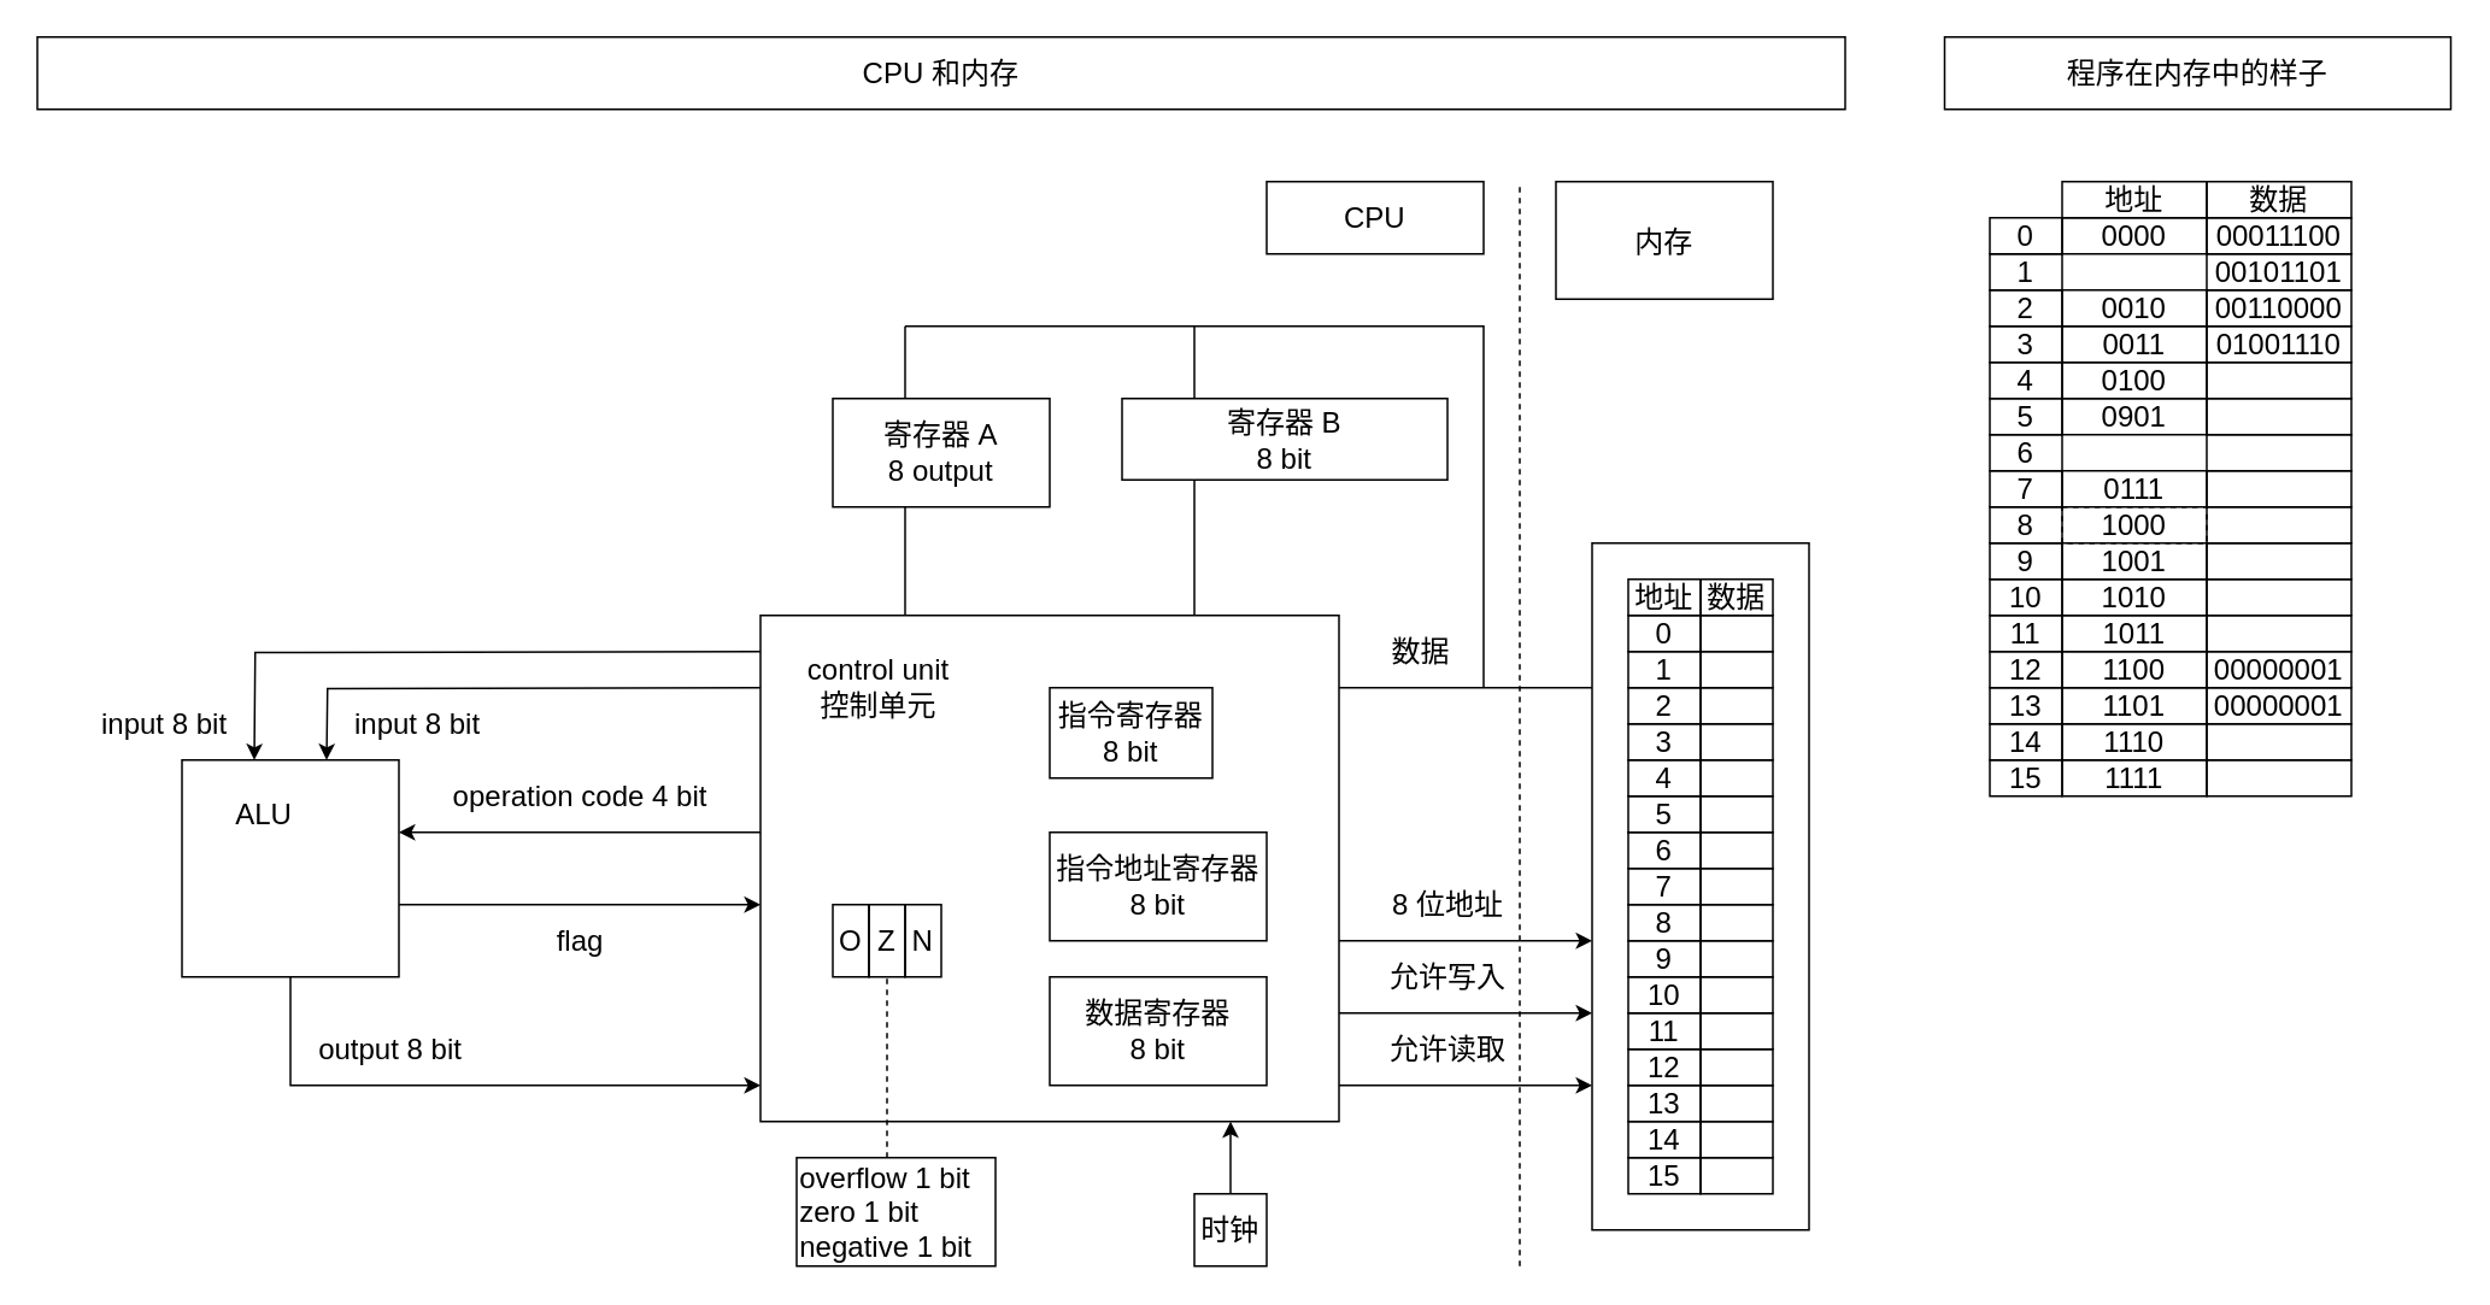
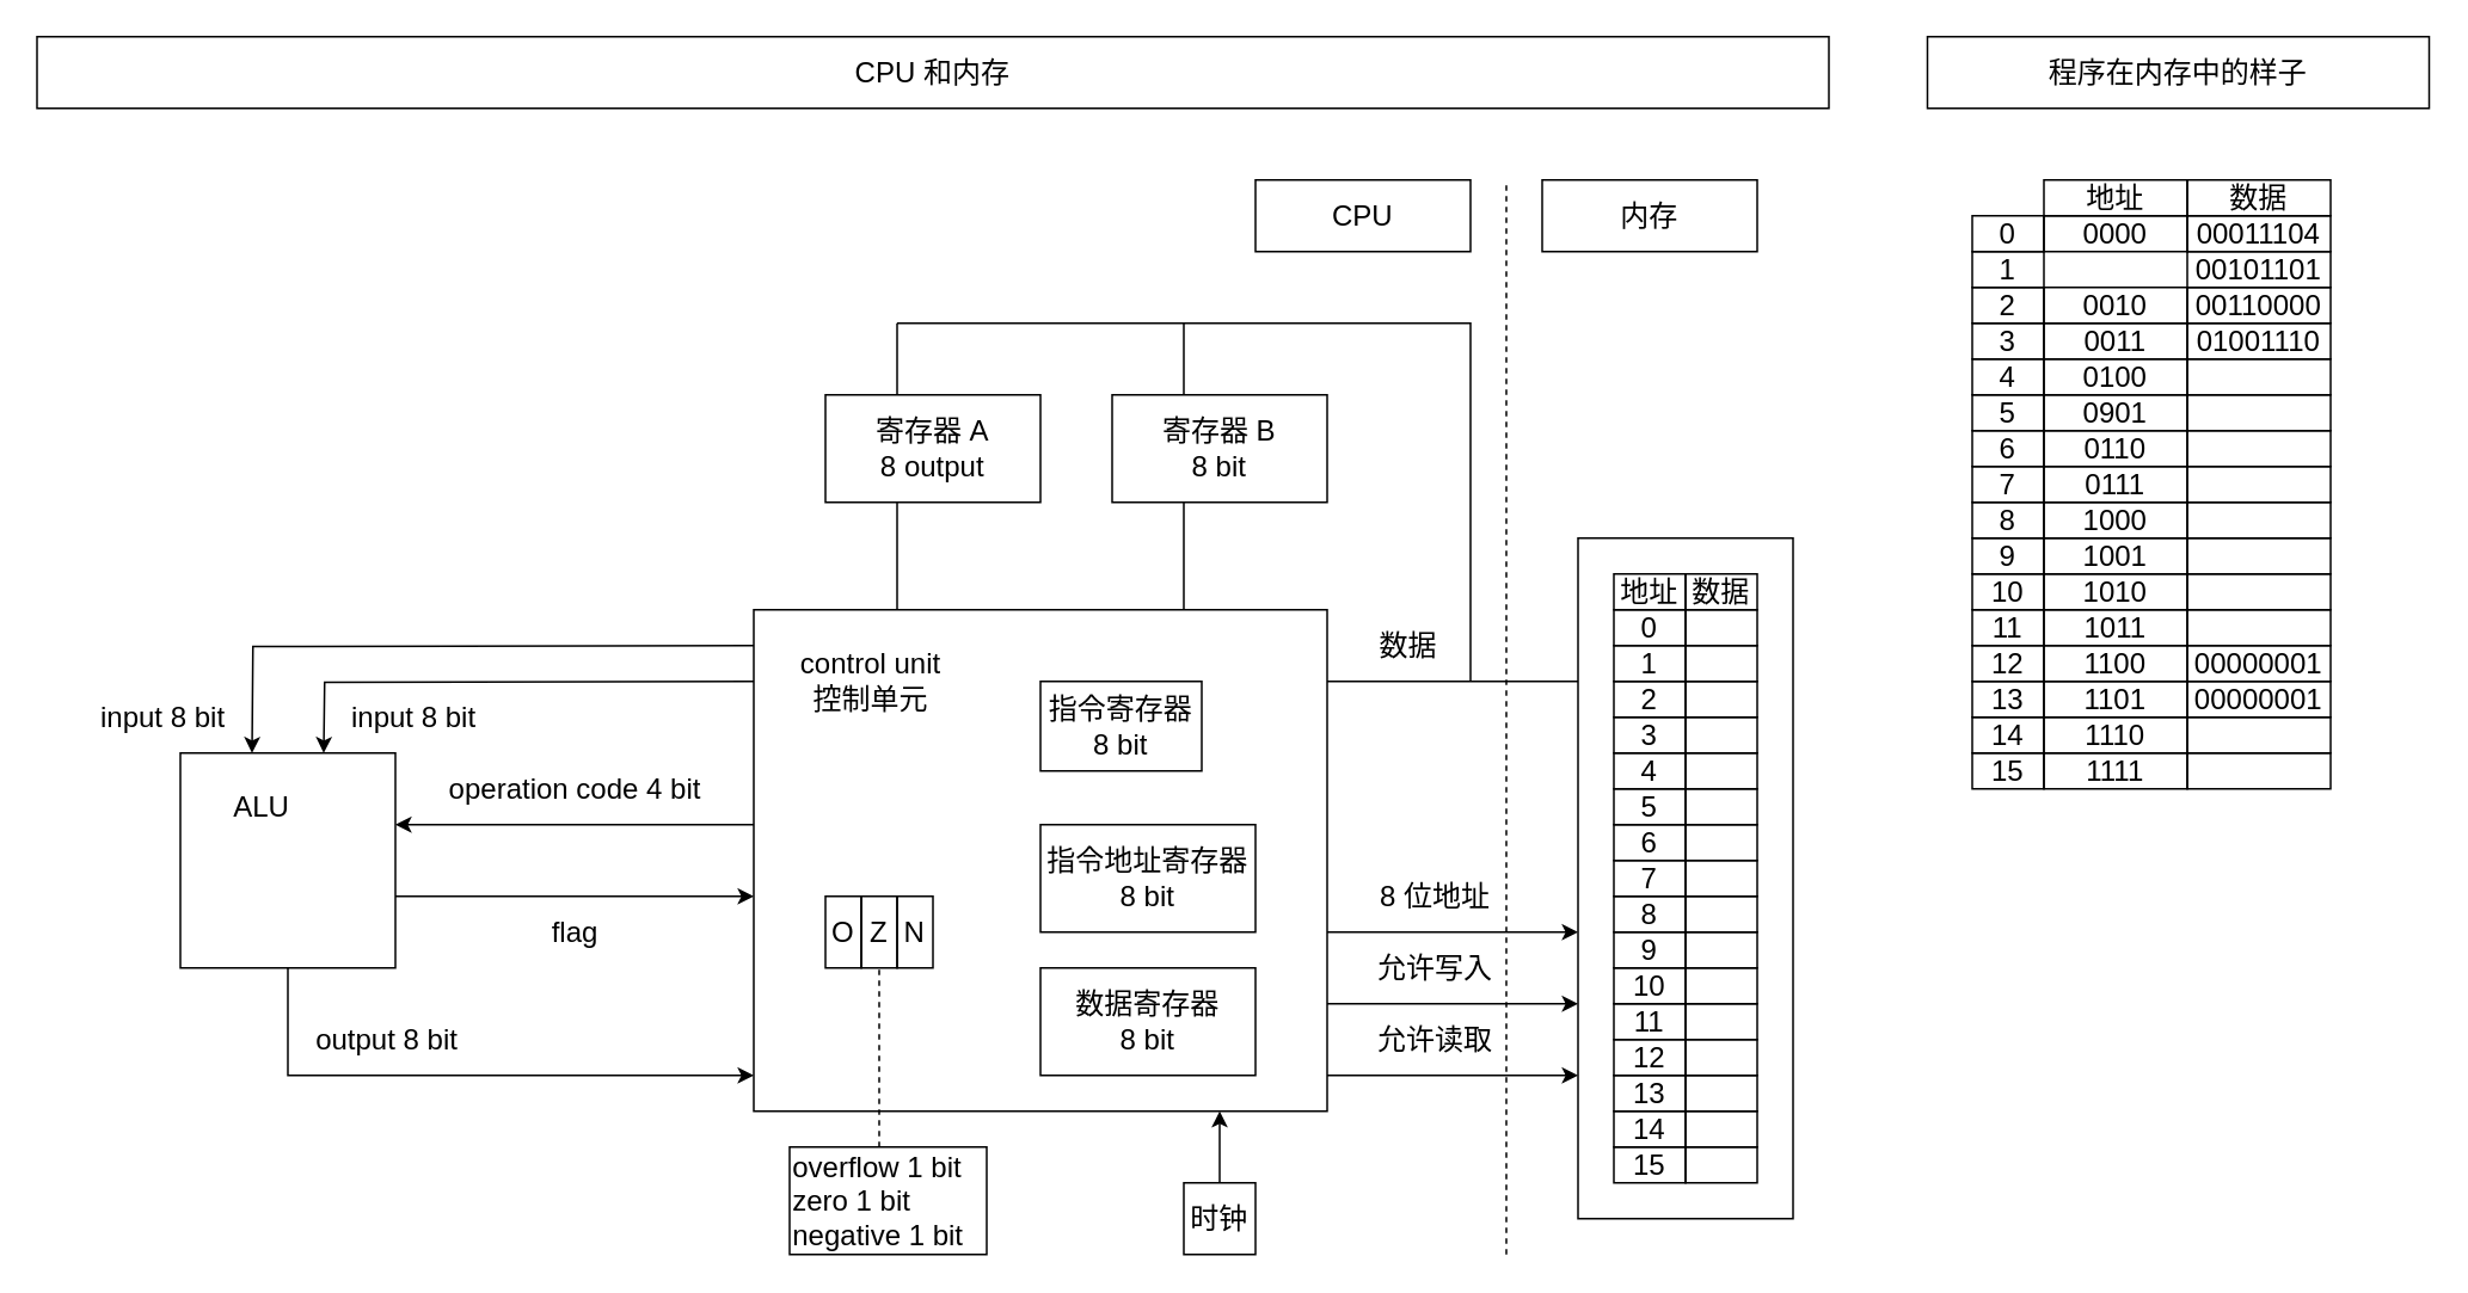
- <mxCell id="81" value="00011100" style="rounded=0;whiteSpace=wrap;html=1;fillColor=none;fontSize=16;container=0;" parent="1" vertex="1"><mxGeometry x="1220" y="120" width="80" height="20" as="geometry" /></mxCell>
+ <mxCell id="81" value="00011104" style="rounded=0;whiteSpace=wrap;html=1;fillColor=none;fontSize=16;container=0;" parent="1" vertex="1"><mxGeometry x="1220" y="120" width="80" height="20" as="geometry" /></mxCell>
- <mxCell id="75" value="内存" style="rounded=0;whiteSpace=wrap;html=1;fillColor=none;fontSize=16;container=0;" parent="1" vertex="1"><mxGeometry x="860" y="100" width="120" height="65" as="geometry" /></mxCell>
+ <mxCell id="75" value="内存" style="rounded=0;whiteSpace=wrap;html=1;fillColor=none;fontSize=16;container=0;" parent="1" vertex="1"><mxGeometry x="860" y="100" width="120" height="40" as="geometry" /></mxCell>
- <mxCell id="37" value="寄存器&amp;nbsp;B&lt;br&gt;8 bit" style="rounded=0;whiteSpace=wrap;html=1;fontSize=16;fillColor=default;container=0;" parent="1" vertex="1"><mxGeometry x="620" y="220" width="180" height="45" as="geometry" /></mxCell>
+ <mxCell id="37" value="寄存器&amp;nbsp;B&lt;br&gt;8 bit" style="rounded=0;whiteSpace=wrap;html=1;fontSize=16;fillColor=default;container=0;" parent="1" vertex="1"><mxGeometry x="620" y="220" width="120" height="60" as="geometry" /></mxCell>
+ <mxCell id="118" value="0110" style="rounded=0;whiteSpace=wrap;html=1;fillColor=none;fontSize=16;container=0;" parent="1" vertex="1"><mxGeometry x="1140" y="240" width="80" height="20" as="geometry" /></mxCell>
- <mxCell id="120" value="1000" style="rounded=0;whiteSpace=wrap;html=1;fillColor=none;fontSize=16;container=0;dashed=1;" parent="1" vertex="1"><mxGeometry x="1140" y="280" width="80" height="20" as="geometry" /></mxCell>
+ <mxCell id="120" value="1000" style="rounded=0;whiteSpace=wrap;html=1;fillColor=none;fontSize=16;container=0;" parent="1" vertex="1"><mxGeometry x="1140" y="280" width="80" height="20" as="geometry" /></mxCell>
